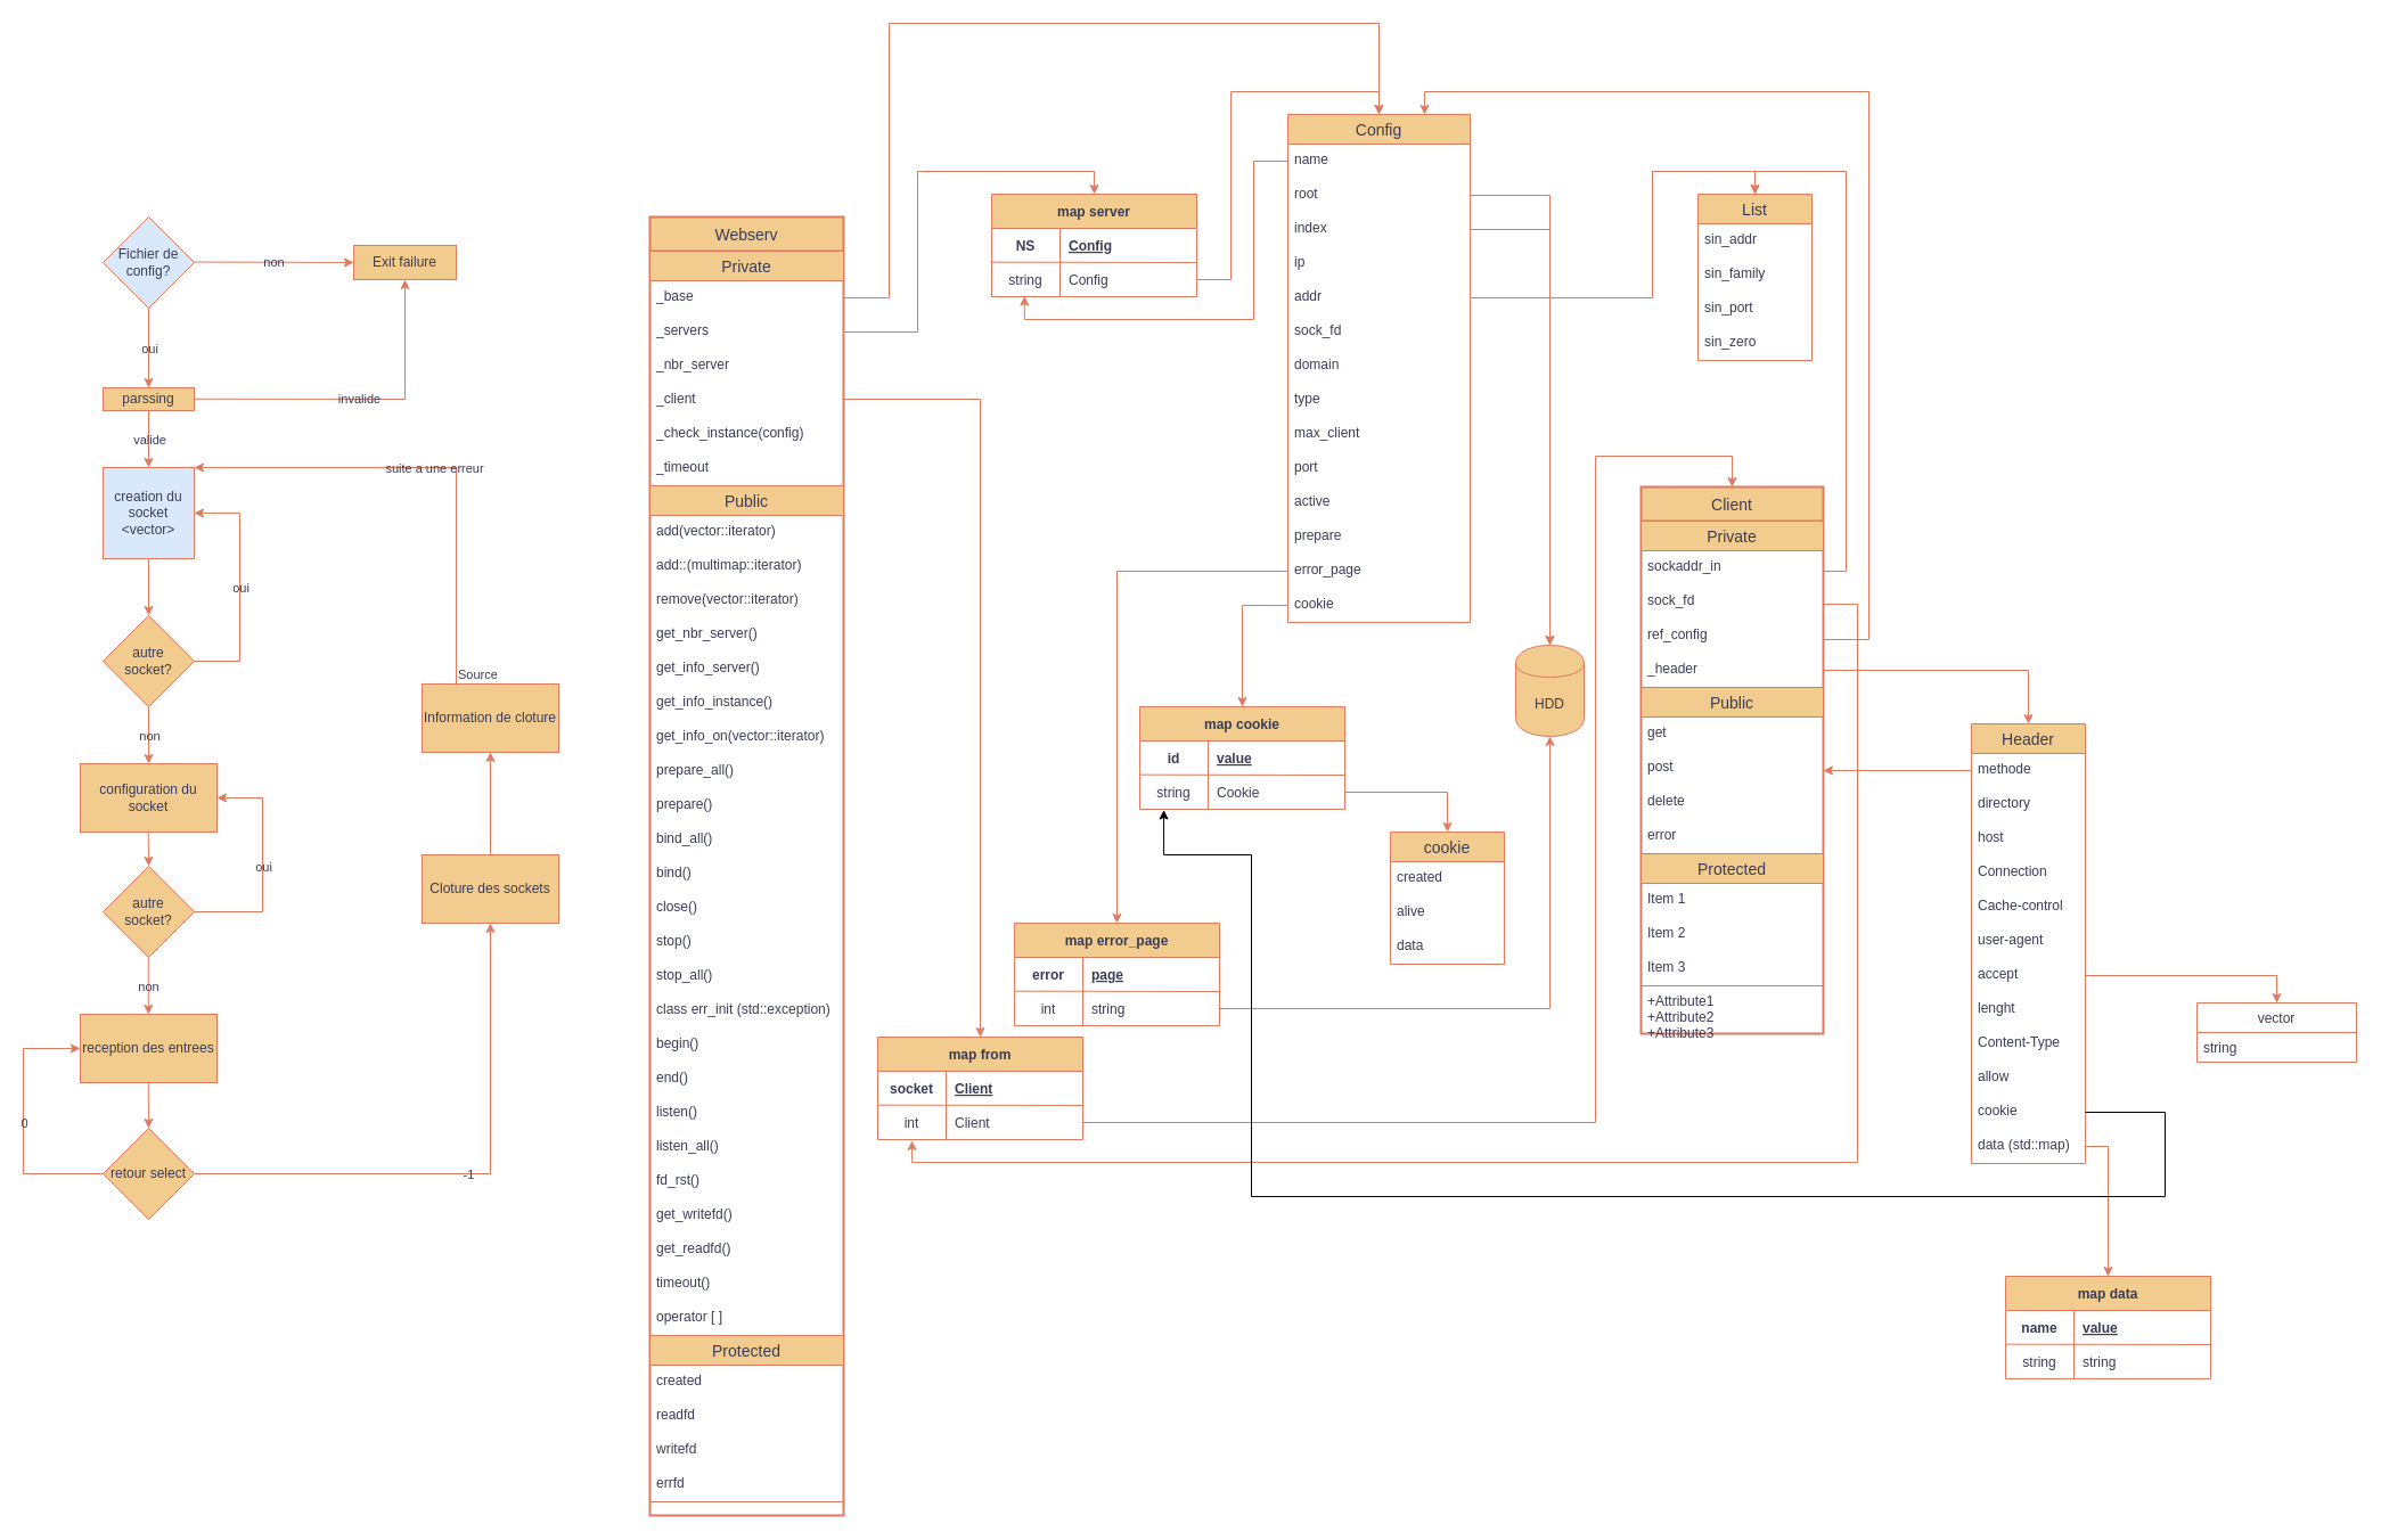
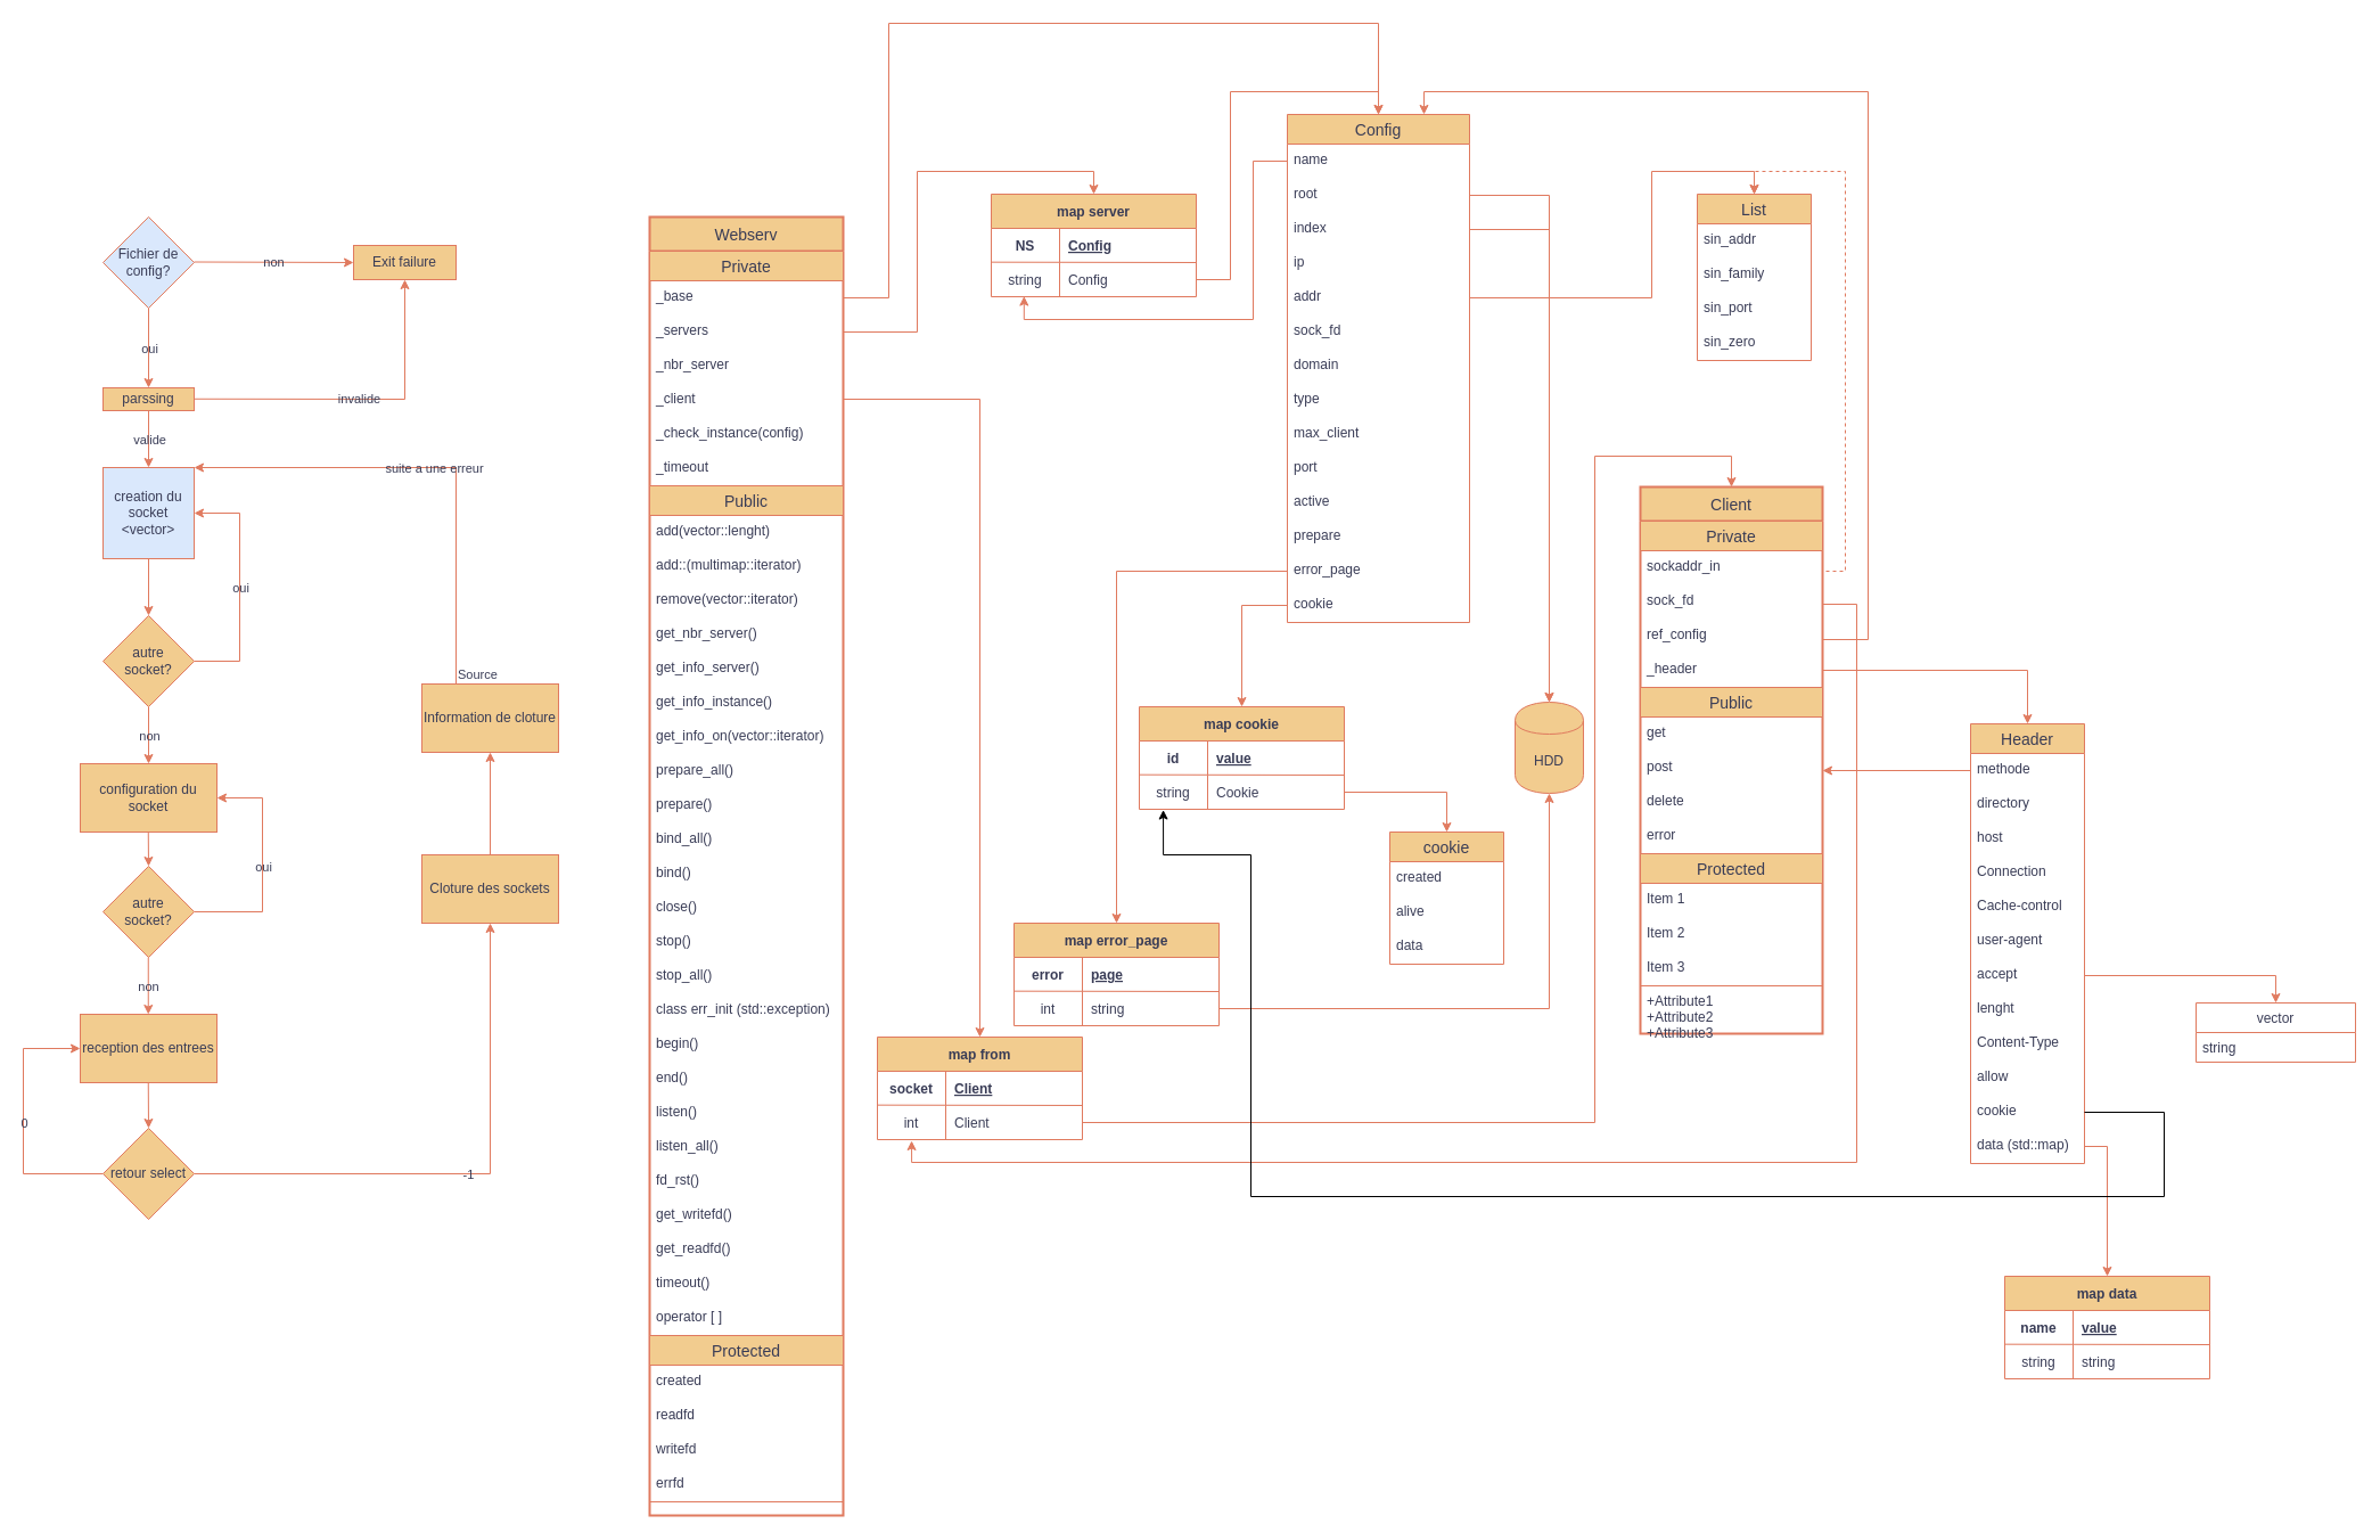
- <mxCell id="149" style="edgeStyle=orthogonalEdgeStyle;rounded=0;orthogonalLoop=1;jettySize=auto;html=1;exitX=1;exitY=0.5;exitDx=0;exitDy=0;entryX=0.5;entryY=0;entryDx=0;entryDy=0;labelBackgroundColor=none;fontColor=default;strokeColor=#E07A5F;" parent="1" source="42" target="56" edge="1"><mxGeometry relative="1" as="geometry"><Array as="points"><mxPoint x="1620" y="501" /><mxPoint x="1620" y="150" /><mxPoint x="1540" y="150" /></Array></mxGeometry></mxCell>
+ <mxCell id="149" style="edgeStyle=orthogonalEdgeStyle;rounded=0;orthogonalLoop=1;jettySize=auto;html=1;exitX=1;exitY=0.5;exitDx=0;exitDy=0;entryX=0.5;entryY=0;entryDx=0;entryDy=0;labelBackgroundColor=none;fontColor=default;strokeColor=#E07A5F;dashed=1;" parent="1" source="42" target="56" edge="1"><mxGeometry relative="1" as="geometry"><Array as="points"><mxPoint x="1620" y="501" /><mxPoint x="1620" y="150" /><mxPoint x="1540" y="150" /></Array></mxGeometry></mxCell>
- <mxCell id="105" value="add(vector::iterator)" style="text;strokeColor=none;fillColor=none;spacingLeft=4;spacingRight=4;overflow=hidden;rotatable=0;points=[[0,0.5],[1,0.5]];portConstraint=eastwest;fontSize=12;rounded=0;labelBackgroundColor=none;fontColor=#393C56;" parent="104" vertex="1"><mxGeometry y="26" width="170" height="30" as="geometry" /></mxCell>
+ <mxCell id="105" value="add(vector::lenght)" style="text;strokeColor=none;fillColor=none;spacingLeft=4;spacingRight=4;overflow=hidden;rotatable=0;points=[[0,0.5],[1,0.5]];portConstraint=eastwest;fontSize=12;rounded=0;labelBackgroundColor=none;fontColor=#393C56;" parent="104" vertex="1"><mxGeometry y="26" width="170" height="30" as="geometry" /></mxCell>
- <mxCell id="92" value="HDD" style="shape=cylinder;whiteSpace=wrap;html=1;boundedLbl=1;backgroundOutline=1;rounded=0;labelBackgroundColor=none;fillColor=#F2CC8F;strokeColor=#E07A5F;fontColor=#393C56;" parent="1" vertex="1"><mxGeometry x="1330" y="566" width="60" height="80" as="geometry" /></mxCell>
+ <mxCell id="92" value="HDD" style="shape=cylinder;whiteSpace=wrap;html=1;boundedLbl=1;backgroundOutline=1;rounded=0;labelBackgroundColor=none;fillColor=#F2CC8F;strokeColor=#E07A5F;fontColor=#393C56;" parent="1" vertex="1"><mxGeometry x="1330" y="616" width="60" height="80" as="geometry" /></mxCell>
